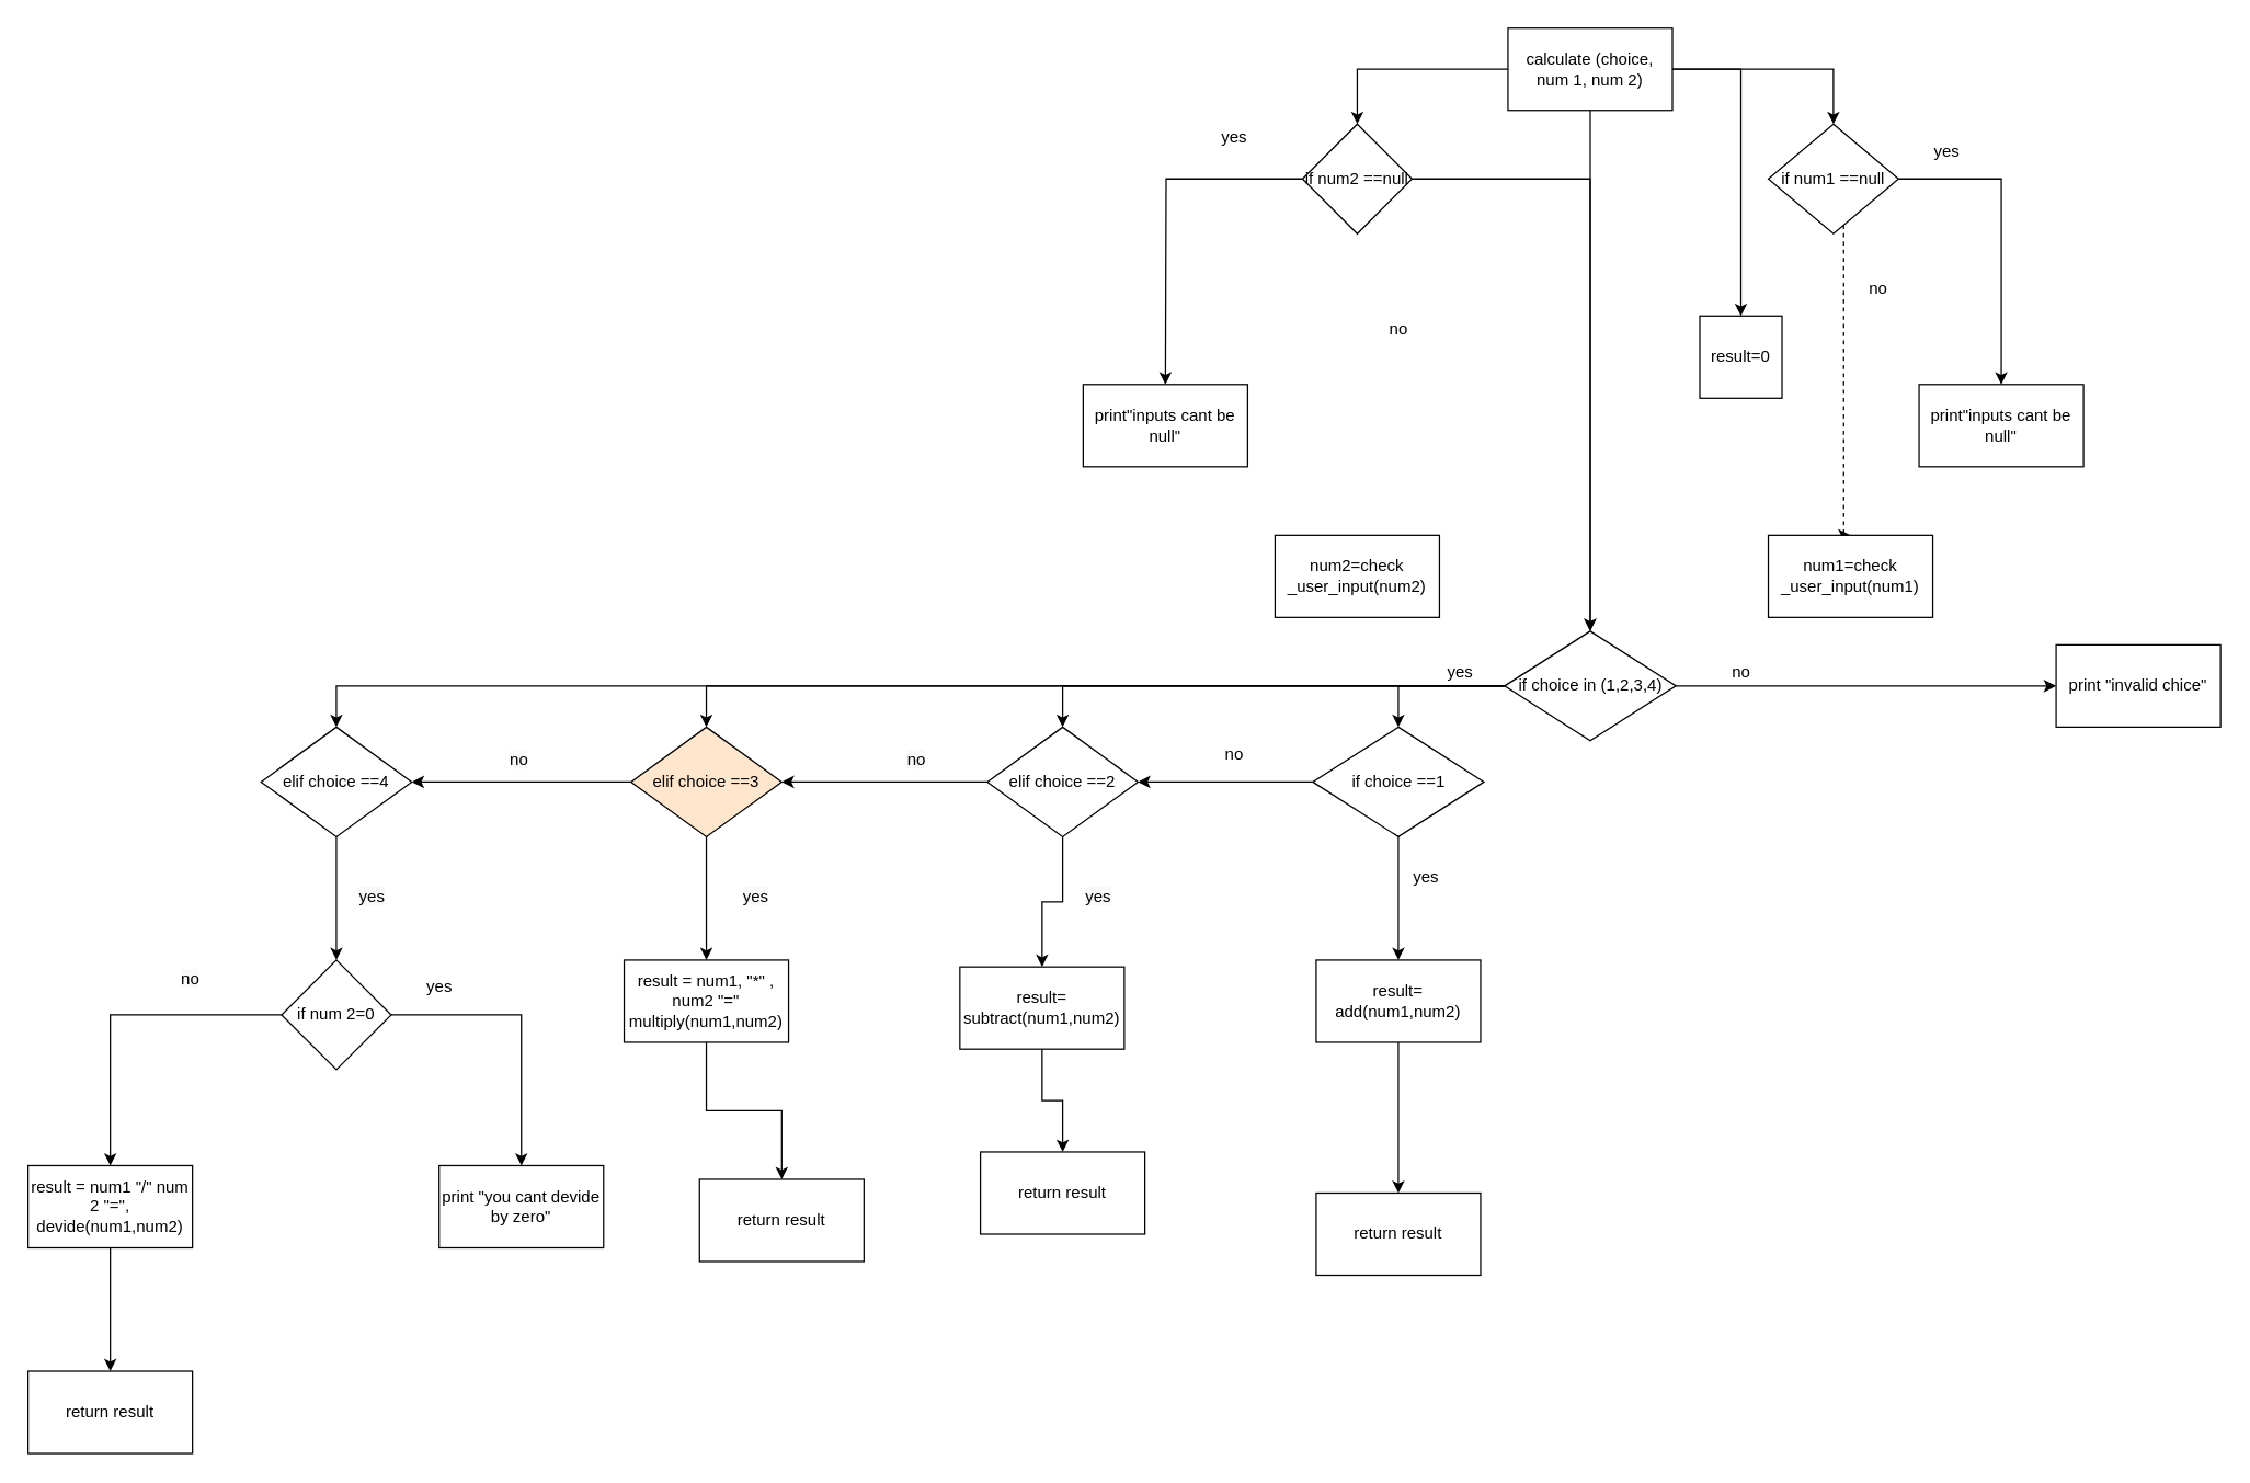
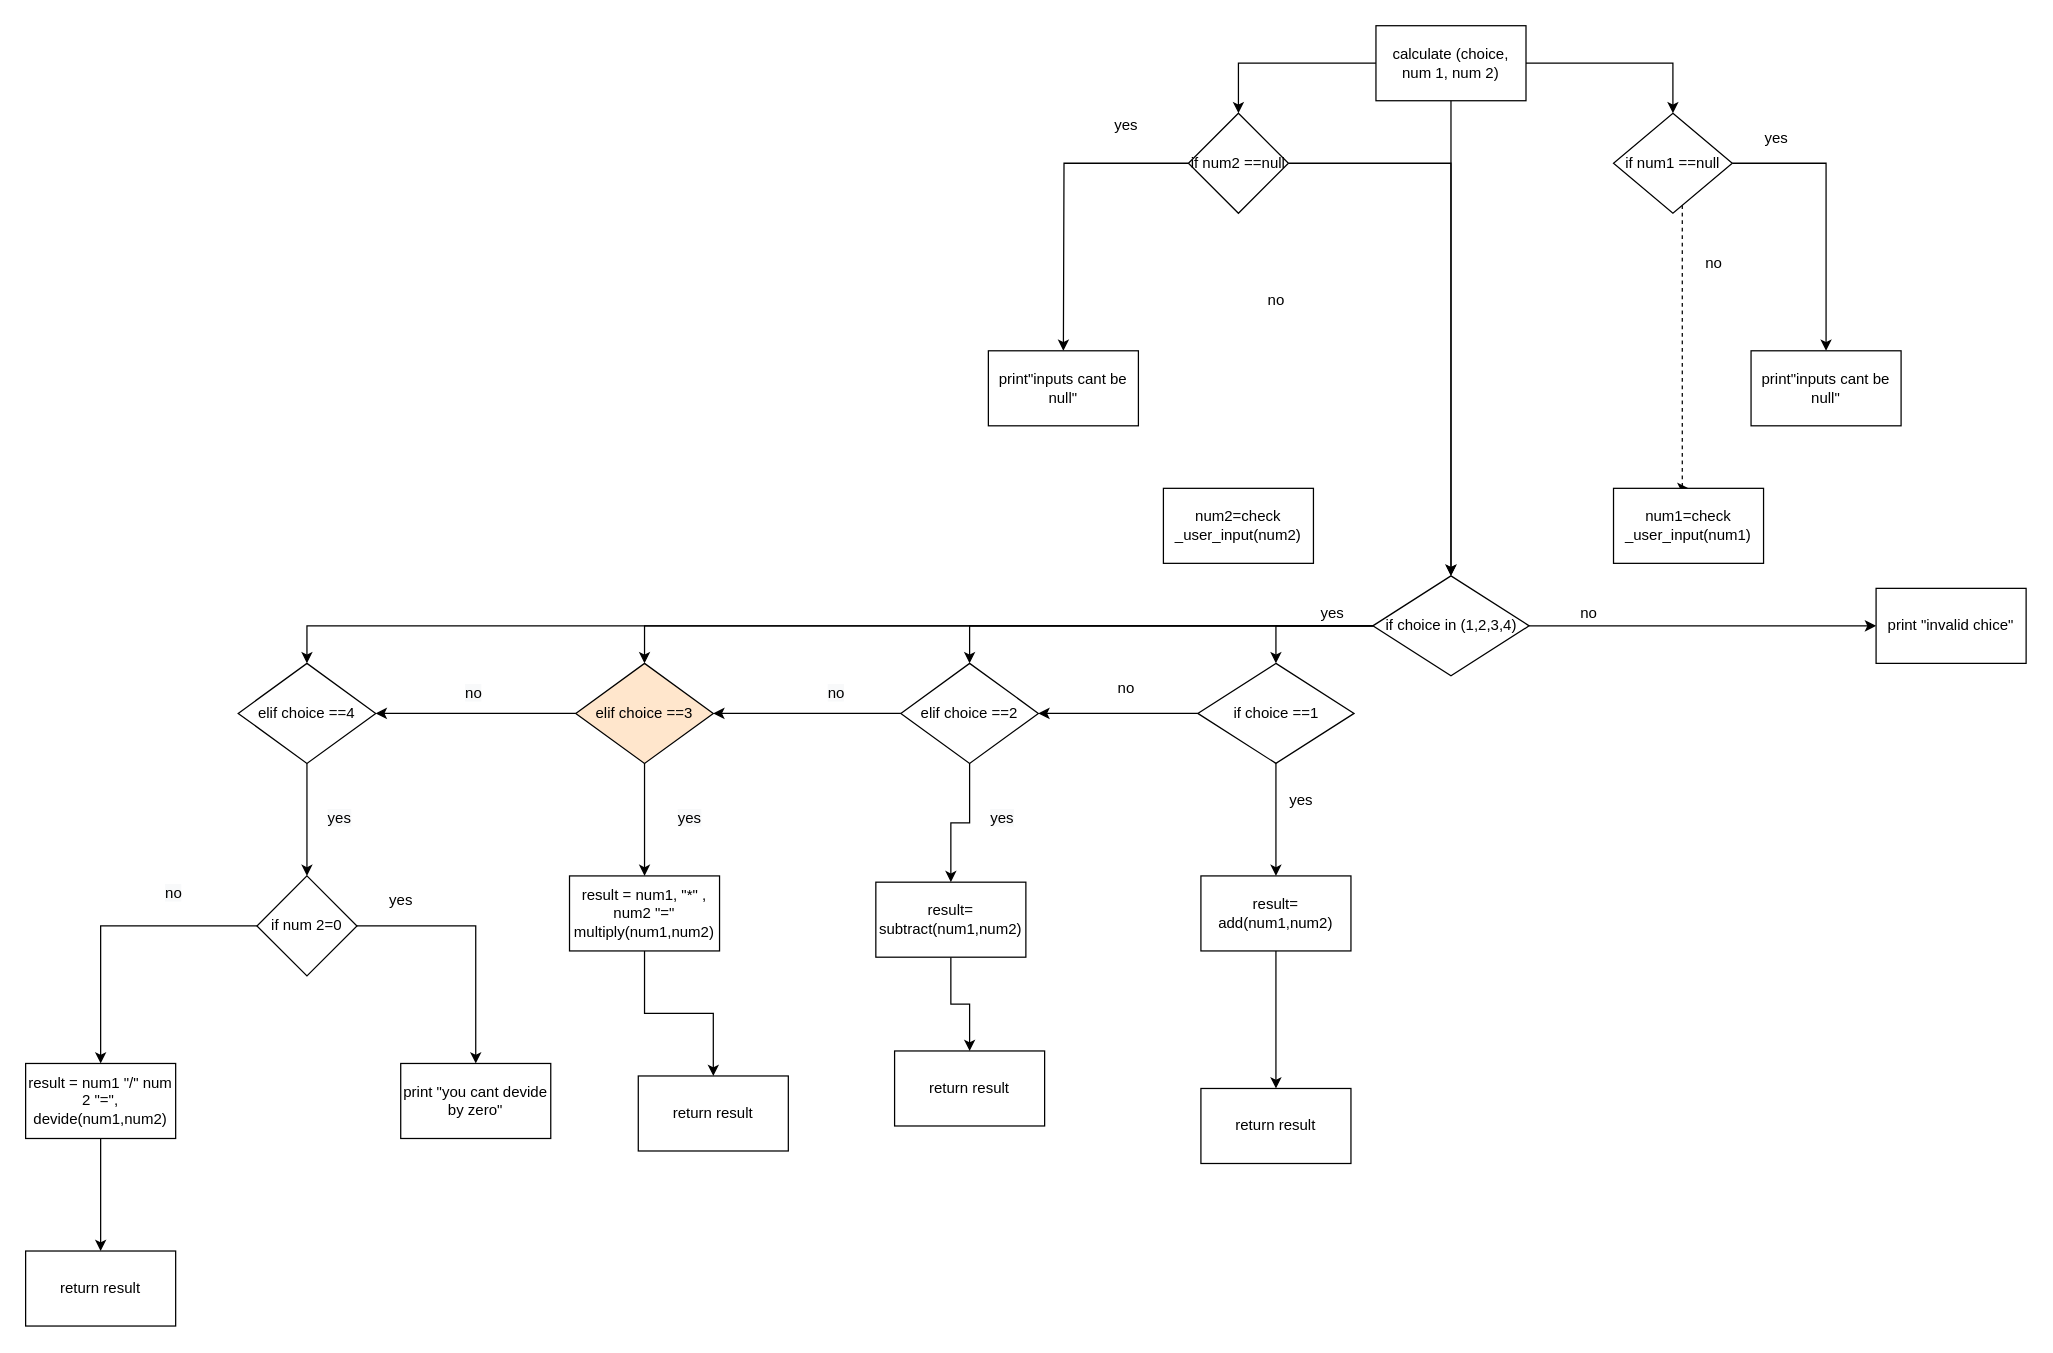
- <mxCell id="4" style="edgeStyle=orthogonalEdgeStyle;rounded=0;orthogonalLoop=1;jettySize=auto;html=1;entryX=0.5;entryY=0;entryDx=0;entryDy=0;" edge="1" parent="1" source="6" target="17"><mxGeometry relative="1" as="geometry"><mxPoint x="1160" y="230" as="targetPoint" /><Array as="points"><mxPoint x="1270" y="50" /></Array></mxGeometry></mxCell>
- <mxCell id="17" value="result=0" style="whiteSpace=wrap;html=1;" vertex="1" parent="1"><mxGeometry x="1240" y="230" width="60" height="60" as="geometry" /></mxCell>
